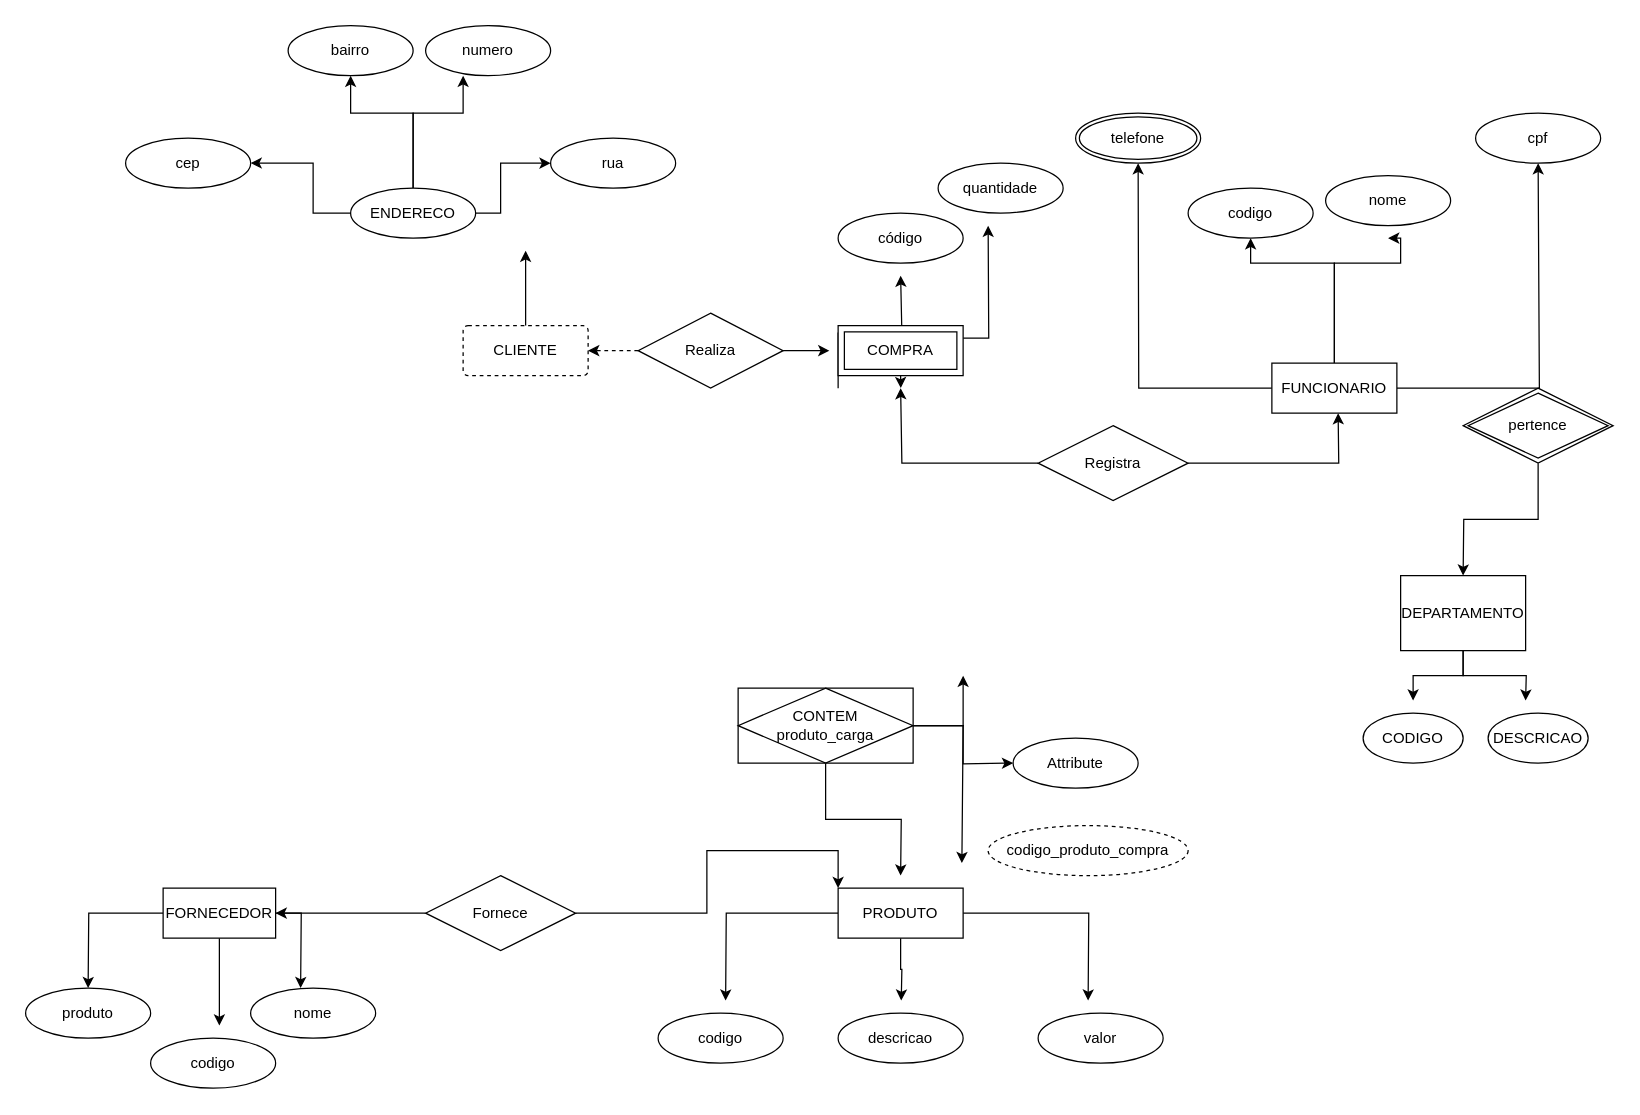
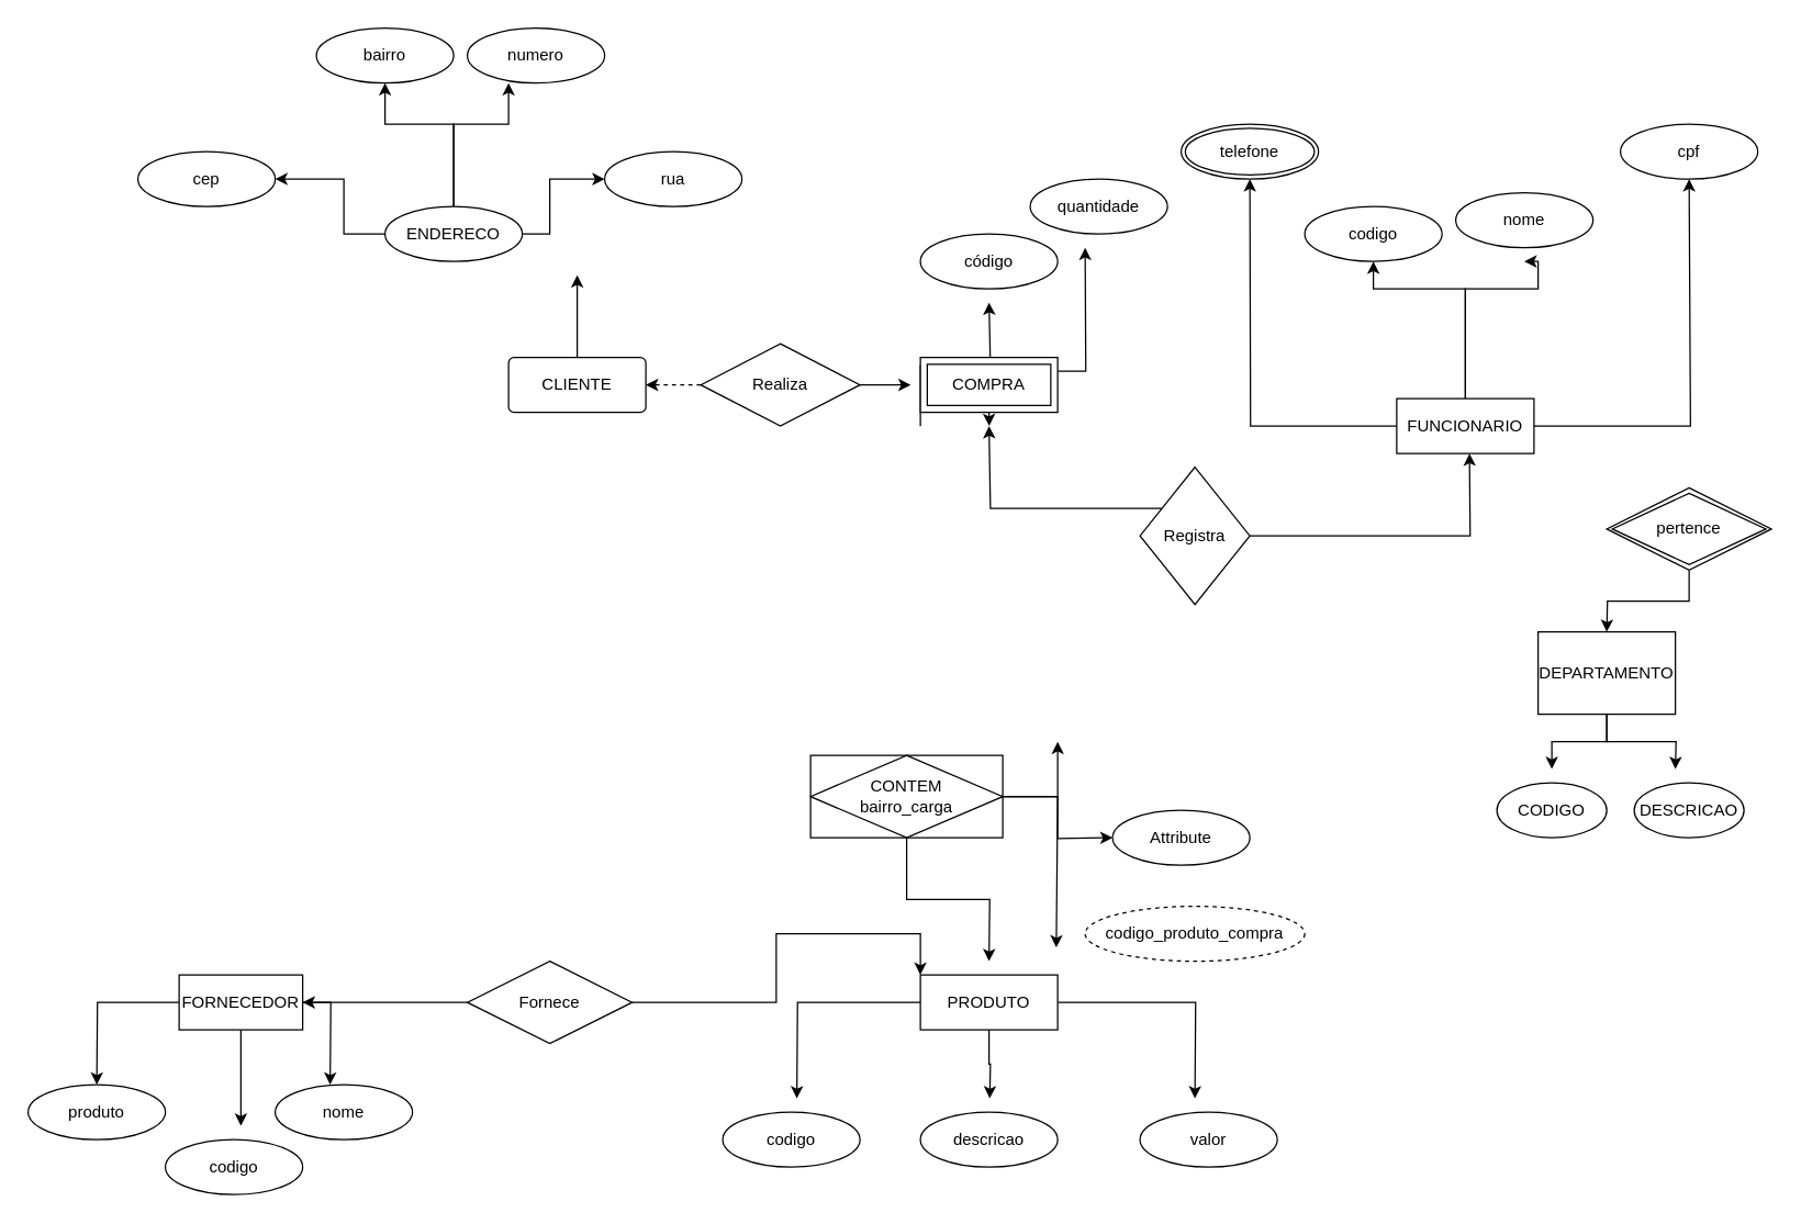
- <mxCell id="7" value="CLIENTE" style="rounded=1;arcSize=10;whiteSpace=wrap;html=1;align=center;dashed=1;" vertex="1" parent="1"><mxGeometry x="370" y="260" width="100" height="40" as="geometry" /></mxCell>
+ <mxCell id="7" value="CLIENTE" style="rounded=1;arcSize=10;whiteSpace=wrap;html=1;align=center;" vertex="1" parent="1"><mxGeometry x="370" y="260" width="100" height="40" as="geometry" /></mxCell>
- <mxCell id="61" value="pertence" style="shape=rhombus;double=1;perimeter=rhombusPerimeter;whiteSpace=wrap;html=1;align=center;" vertex="1" parent="1"><mxGeometry x="1170" y="310" width="120" height="60" as="geometry" /></mxCell>
+ <mxCell id="61" value="pertence" style="shape=rhombus;double=1;perimeter=rhombusPerimeter;whiteSpace=wrap;html=1;align=center;" vertex="1" parent="1"><mxGeometry x="1170" y="355" width="120" height="60" as="geometry" /></mxCell>
- <mxCell id="28" value="Registra" style="shape=rhombus;perimeter=rhombusPerimeter;whiteSpace=wrap;html=1;align=center;" vertex="1" parent="1"><mxGeometry x="830" y="340" width="120" height="60" as="geometry" /></mxCell>
+ <mxCell id="28" value="Registra" style="shape=rhombus;perimeter=rhombusPerimeter;whiteSpace=wrap;html=1;align=center;" vertex="1" parent="1"><mxGeometry x="830" y="340" width="80" height="100" as="geometry" /></mxCell>
- <mxCell id="42" value="CONTEM&lt;div&gt;produto_carga&lt;/div&gt;" style="shape=associativeEntity;whiteSpace=wrap;html=1;align=center;" vertex="1" parent="1"><mxGeometry x="590" y="550" width="140" height="60" as="geometry" /></mxCell>
+ <mxCell id="42" value="CONTEM&lt;div&gt;bairro_carga&lt;/div&gt;" style="shape=associativeEntity;whiteSpace=wrap;html=1;align=center;" vertex="1" parent="1"><mxGeometry x="590" y="550" width="140" height="60" as="geometry" /></mxCell>
